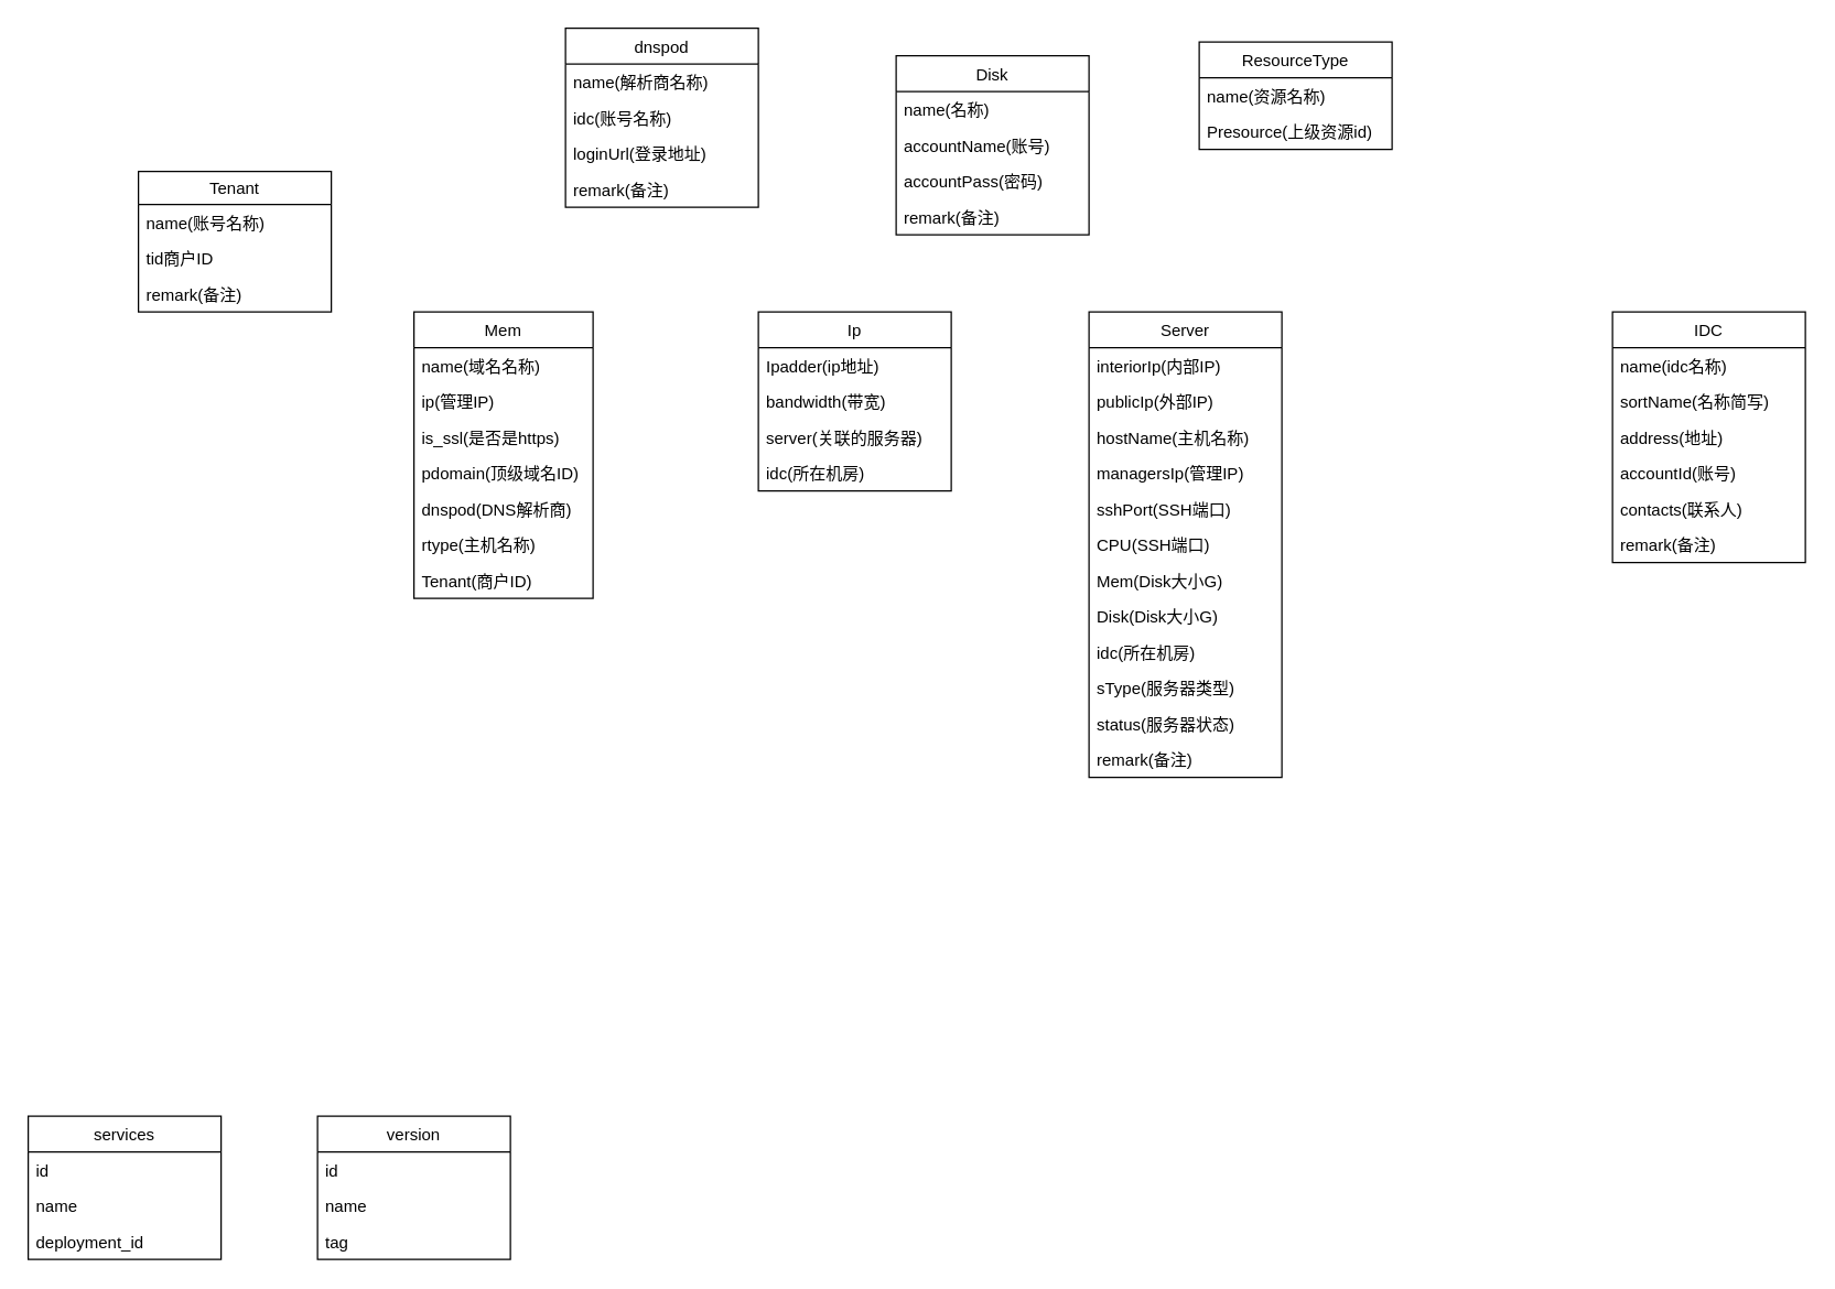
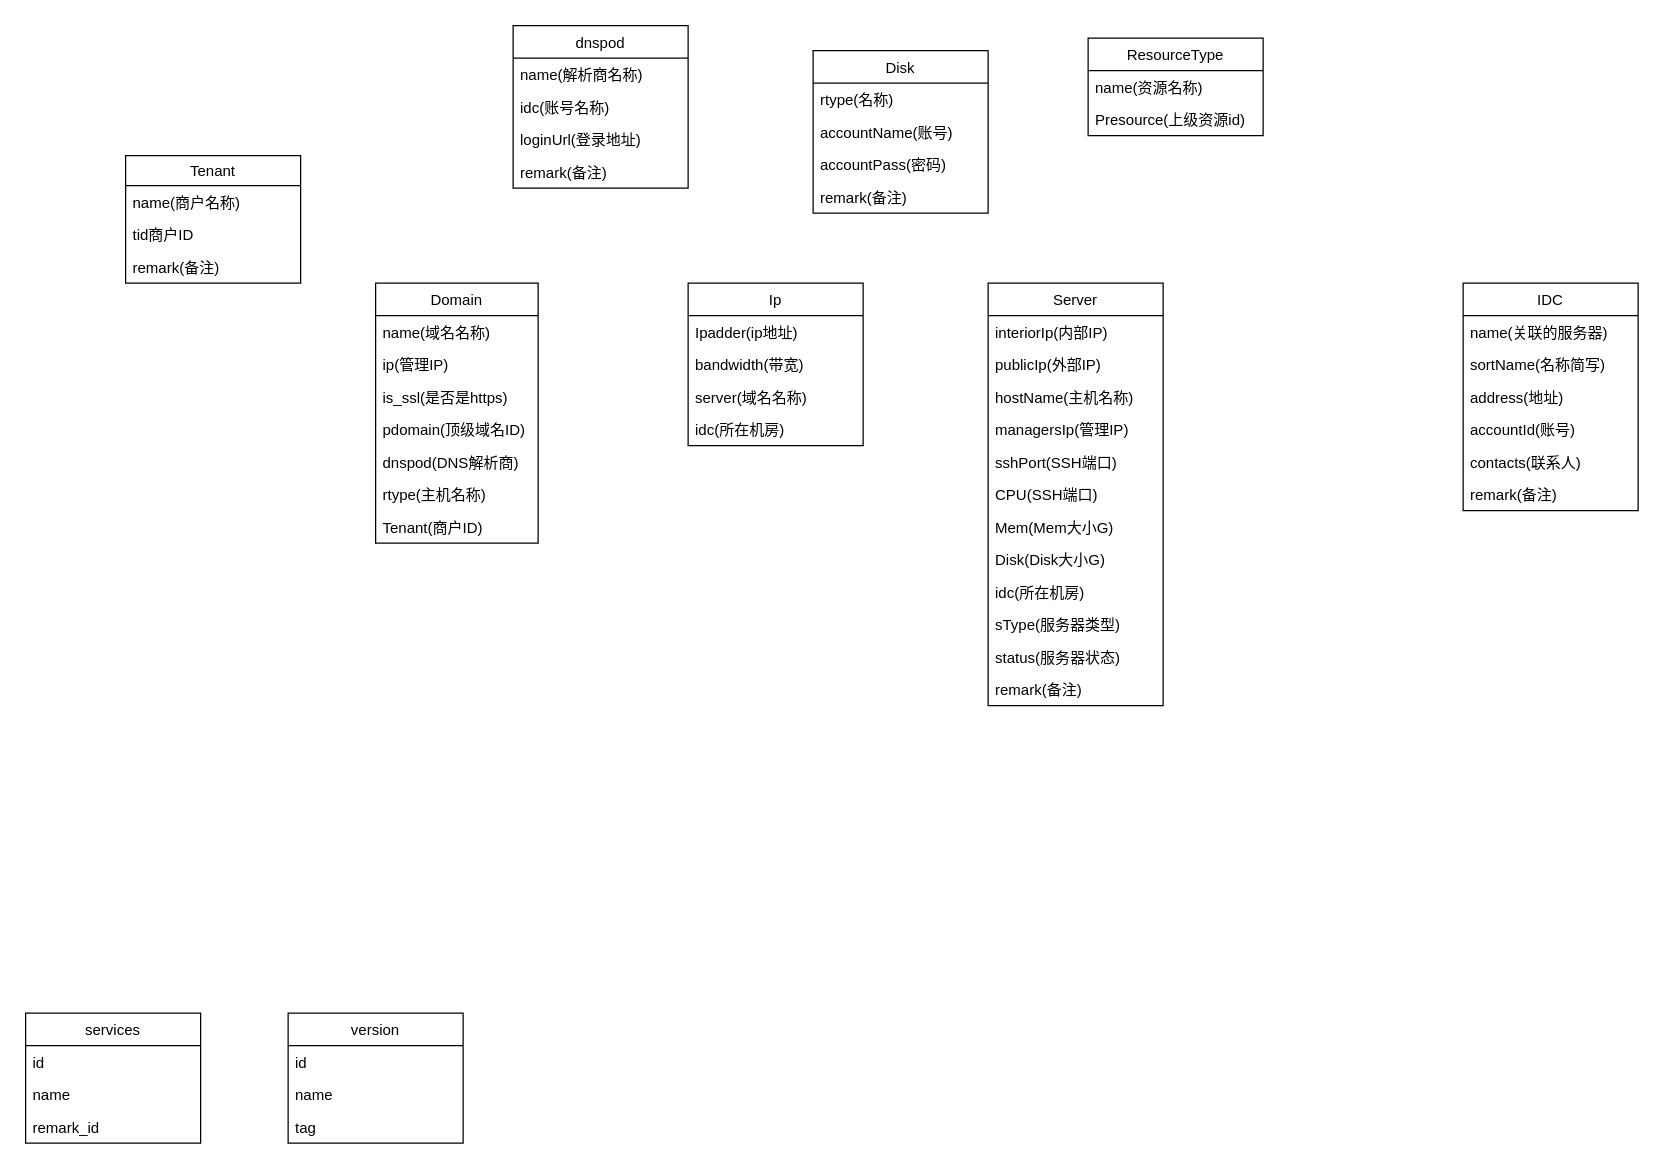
- <mxCell id="44" value="name(名称)" style="text;strokeColor=none;fillColor=none;align=left;verticalAlign=top;spacingLeft=4;spacingRight=4;overflow=hidden;rotatable=0;points=[[0,0.5],[1,0.5]];portConstraint=eastwest;" vertex="1" parent="43"><mxGeometry y="26" width="140" height="26" as="geometry" /></mxCell>
+ <mxCell id="44" value="rtype(名称)" style="text;strokeColor=none;fillColor=none;align=left;verticalAlign=top;spacingLeft=4;spacingRight=4;overflow=hidden;rotatable=0;points=[[0,0.5],[1,0.5]];portConstraint=eastwest;" vertex="1" parent="43"><mxGeometry y="26" width="140" height="26" as="geometry" /></mxCell>
- <mxCell id="49" value="name(账号名称)" style="text;strokeColor=none;fillColor=none;align=left;verticalAlign=top;spacingLeft=4;spacingRight=4;overflow=hidden;rotatable=0;points=[[0,0.5],[1,0.5]];portConstraint=eastwest;" vertex="1" parent="48"><mxGeometry y="24" width="140" height="26" as="geometry" /></mxCell>
+ <mxCell id="49" value="name(商户名称)" style="text;strokeColor=none;fillColor=none;align=left;verticalAlign=top;spacingLeft=4;spacingRight=4;overflow=hidden;rotatable=0;points=[[0,0.5],[1,0.5]];portConstraint=eastwest;" vertex="1" parent="48"><mxGeometry y="24" width="140" height="26" as="geometry" /></mxCell>
- <mxCell id="27" value="Mem" style="swimlane;fontStyle=0;childLayout=stackLayout;horizontal=1;startSize=26;fillColor=none;horizontalStack=0;resizeParent=1;resizeParentMax=0;resizeLast=0;collapsible=1;marginBottom=0;" vertex="1" parent="1"><mxGeometry x="300" y="226" width="130" height="208" as="geometry" /></mxCell>
+ <mxCell id="27" value="Domain" style="swimlane;fontStyle=0;childLayout=stackLayout;horizontal=1;startSize=26;fillColor=none;horizontalStack=0;resizeParent=1;resizeParentMax=0;resizeLast=0;collapsible=1;marginBottom=0;" vertex="1" parent="1"><mxGeometry x="300" y="226" width="130" height="208" as="geometry" /></mxCell>
- <mxCell id="3" value="name(idc名称)" style="text;strokeColor=none;fillColor=none;align=left;verticalAlign=top;spacingLeft=4;spacingRight=4;overflow=hidden;rotatable=0;points=[[0,0.5],[1,0.5]];portConstraint=eastwest;" vertex="1" parent="2"><mxGeometry y="26" width="140" height="26" as="geometry" /></mxCell>
+ <mxCell id="3" value="name(关联的服务器)" style="text;strokeColor=none;fillColor=none;align=left;verticalAlign=top;spacingLeft=4;spacingRight=4;overflow=hidden;rotatable=0;points=[[0,0.5],[1,0.5]];portConstraint=eastwest;" vertex="1" parent="2"><mxGeometry y="26" width="140" height="26" as="geometry" /></mxCell>
- <mxCell id="25" value="server(关联的服务器)" style="text;strokeColor=none;fillColor=none;align=left;verticalAlign=top;spacingLeft=4;spacingRight=4;overflow=hidden;rotatable=0;points=[[0,0.5],[1,0.5]];portConstraint=eastwest;" vertex="1" parent="22"><mxGeometry y="78" width="140" height="26" as="geometry" /></mxCell>
+ <mxCell id="25" value="server(域名名称)" style="text;strokeColor=none;fillColor=none;align=left;verticalAlign=top;spacingLeft=4;spacingRight=4;overflow=hidden;rotatable=0;points=[[0,0.5],[1,0.5]];portConstraint=eastwest;" vertex="1" parent="22"><mxGeometry y="78" width="140" height="26" as="geometry" /></mxCell>
- <mxCell id="16" value="Mem(Disk大小G)" style="text;strokeColor=none;fillColor=none;align=left;verticalAlign=top;spacingLeft=4;spacingRight=4;overflow=hidden;rotatable=0;points=[[0,0.5],[1,0.5]];portConstraint=eastwest;" vertex="1" parent="9"><mxGeometry y="182" width="140" height="26" as="geometry" /></mxCell>
+ <mxCell id="16" value="Mem(Mem大小G)" style="text;strokeColor=none;fillColor=none;align=left;verticalAlign=top;spacingLeft=4;spacingRight=4;overflow=hidden;rotatable=0;points=[[0,0.5],[1,0.5]];portConstraint=eastwest;" vertex="1" parent="9"><mxGeometry y="182" width="140" height="26" as="geometry" /></mxCell>
- <mxCell id="55" value="deployment_id" style="text;strokeColor=none;fillColor=none;align=left;verticalAlign=top;spacingLeft=4;spacingRight=4;overflow=hidden;rotatable=0;points=[[0,0.5],[1,0.5]];portConstraint=eastwest;" vertex="1" parent="52"><mxGeometry y="78" width="140" height="26" as="geometry" /></mxCell>
+ <mxCell id="55" value="remark_id" style="text;strokeColor=none;fillColor=none;align=left;verticalAlign=top;spacingLeft=4;spacingRight=4;overflow=hidden;rotatable=0;points=[[0,0.5],[1,0.5]];portConstraint=eastwest;" vertex="1" parent="52"><mxGeometry y="78" width="140" height="26" as="geometry" /></mxCell>
